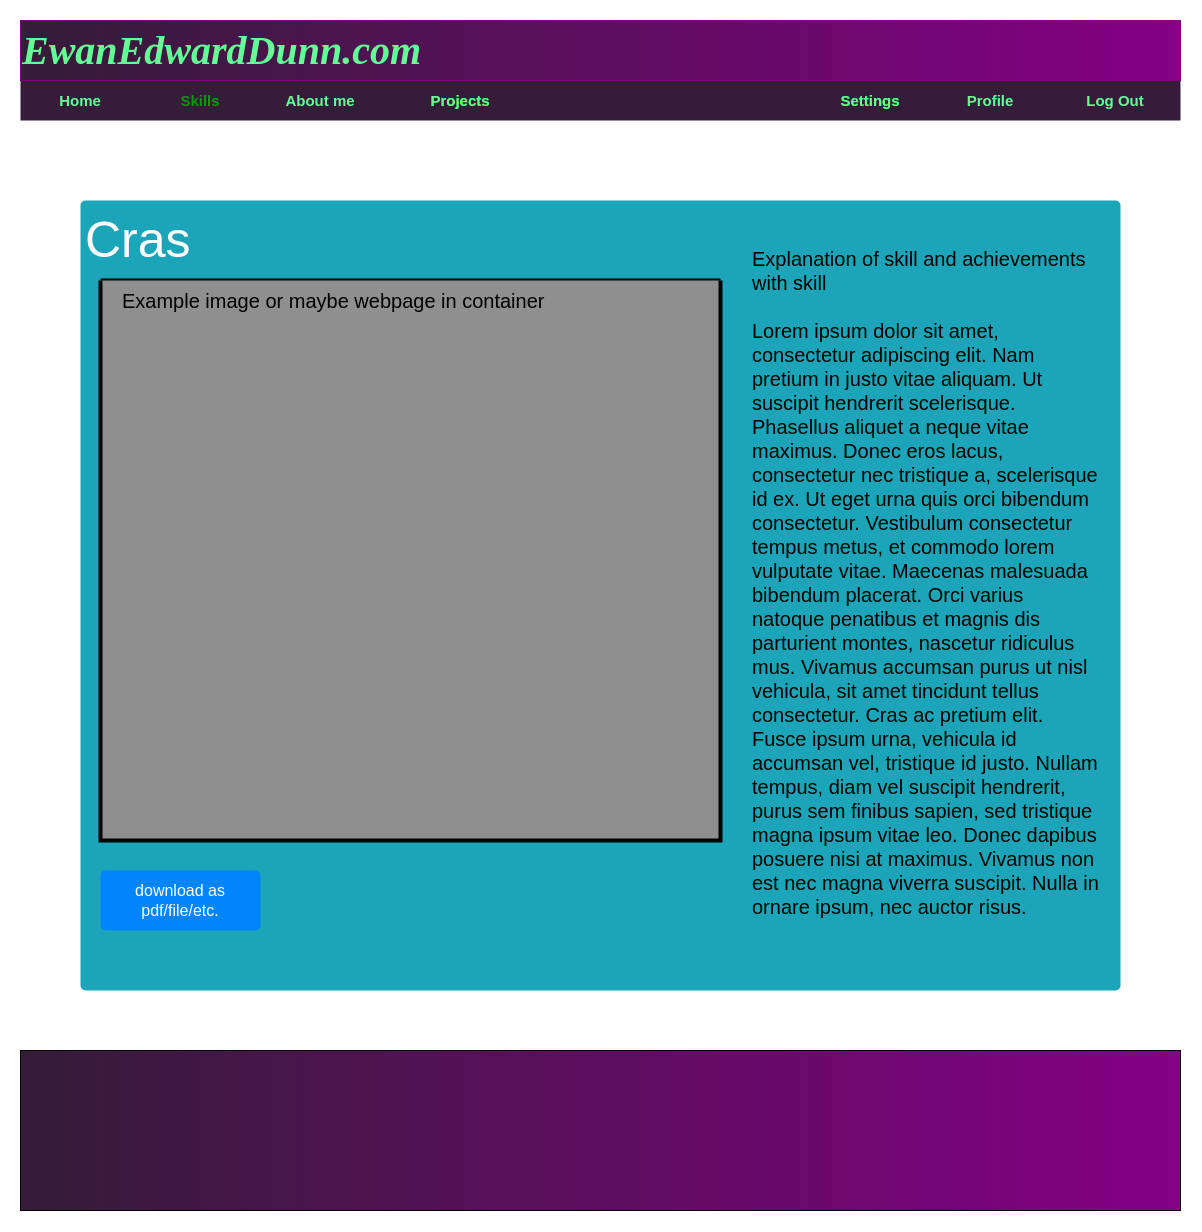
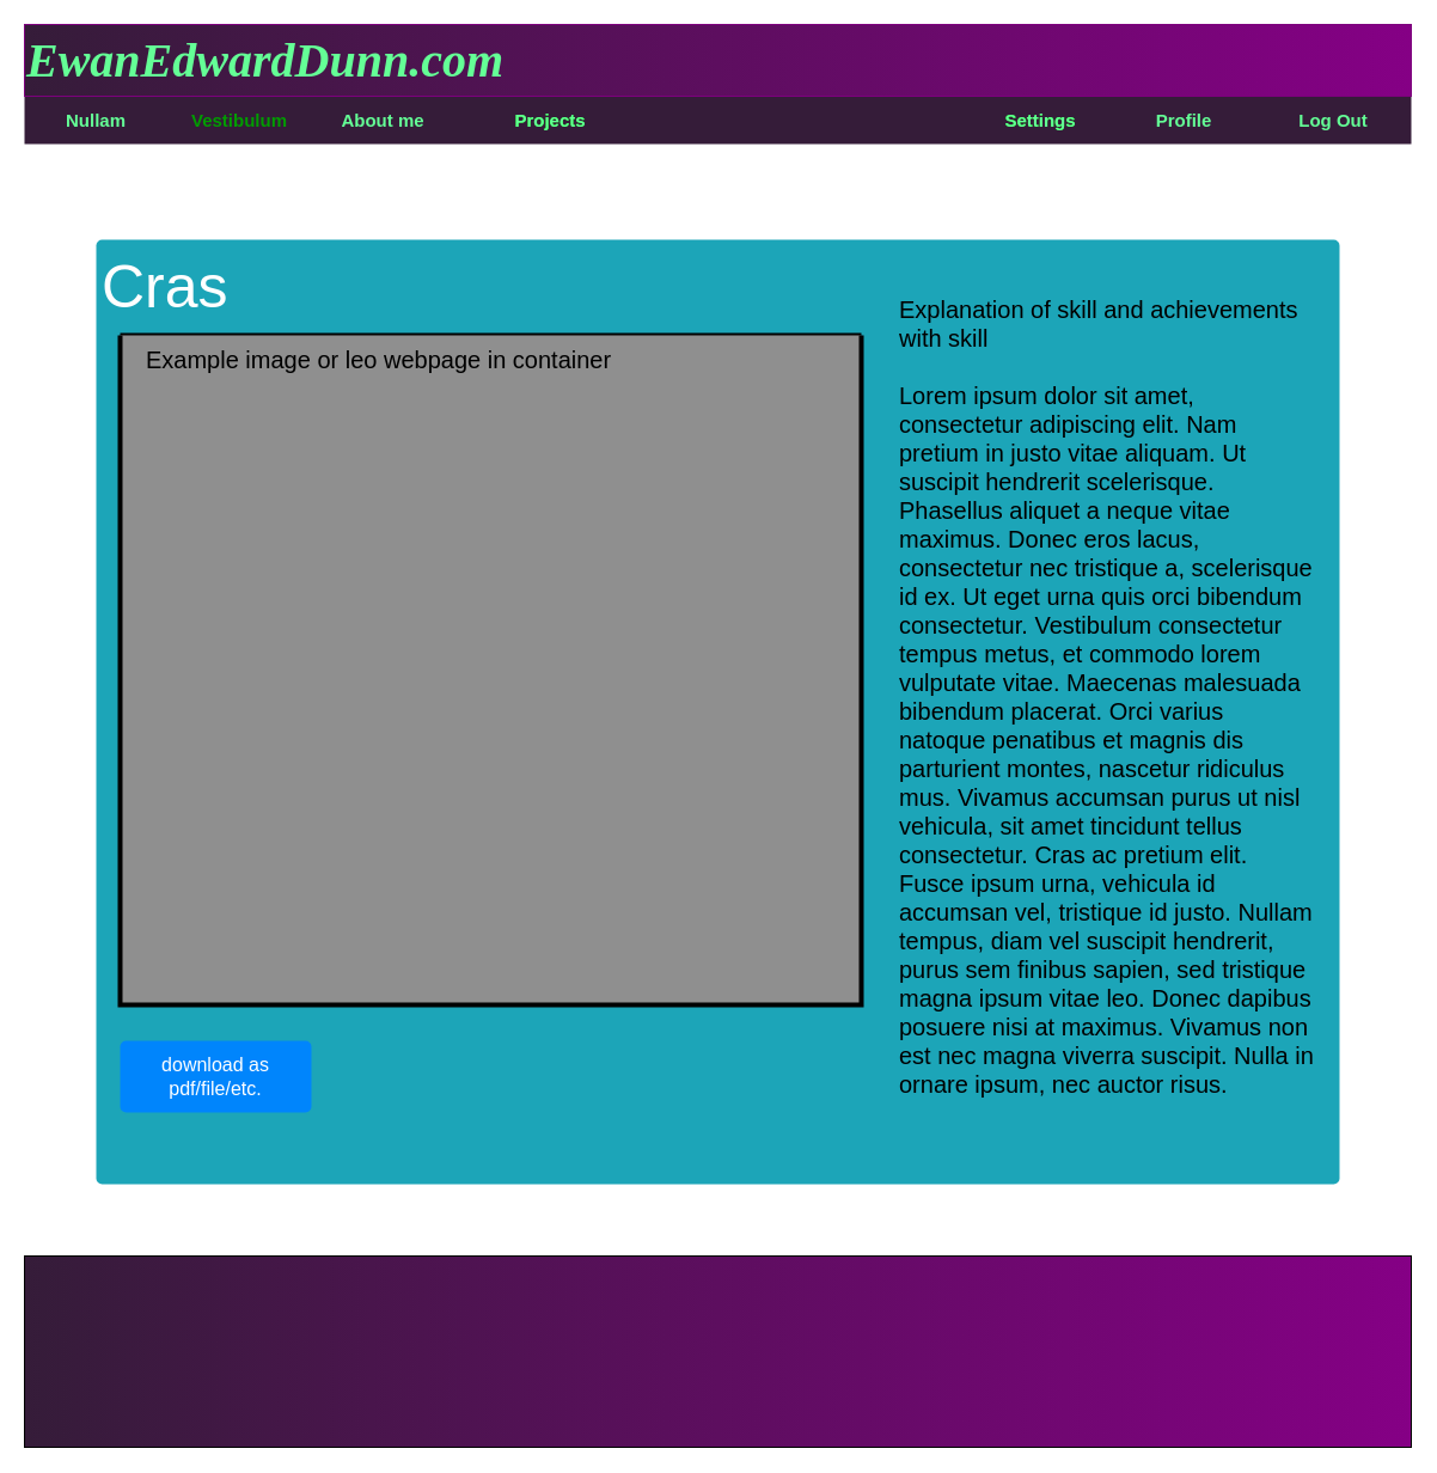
- <mxCell id="5" value="Home" style="html=1;shadow=0;dashed=0;fillColor=none;strokeColor=none;shape=mxgraph.bootstrap.rect;fontColor=#64FF96;fontSize=15;whiteSpace=wrap;fontStyle=1" parent="1" vertex="1"><mxGeometry x="20" y="80" width="120" height="40" as="geometry" /></mxCell>
+ <mxCell id="5" value="Nullam" style="html=1;shadow=0;dashed=0;fillColor=none;strokeColor=none;shape=mxgraph.bootstrap.rect;fontColor=#64FF96;fontSize=15;whiteSpace=wrap;fontStyle=1" parent="1" vertex="1"><mxGeometry x="20" y="80" width="120" height="40" as="geometry" /></mxCell>
- <mxCell id="6" value="Skills" style="html=1;shadow=0;dashed=0;fillColor=none;strokeColor=none;shape=mxgraph.bootstrap.rect;fontColor=#009C00;whiteSpace=wrap;fillOpacity=100;fontStyle=1;fontSize=15;" parent="1" vertex="1"><mxGeometry x="140" y="80" width="120" height="40" as="geometry" /></mxCell>
+ <mxCell id="6" value="Vestibulum" style="html=1;shadow=0;dashed=0;fillColor=none;strokeColor=none;shape=mxgraph.bootstrap.rect;fontColor=#009C00;whiteSpace=wrap;fillOpacity=100;fontStyle=1;fontSize=15;" parent="1" vertex="1"><mxGeometry x="140" y="80" width="120" height="40" as="geometry" /></mxCell>
- <mxCell id="17" value="Example image or maybe webpage in container&amp;nbsp;" style="text;html=1;strokeColor=none;fillColor=none;align=left;verticalAlign=middle;whiteSpace=wrap;rounded=0;sketch=0;fontSize=20;" parent="16" vertex="1"><mxGeometry x="20" y="10" width="470" height="20" as="geometry" /></mxCell>
+ <mxCell id="17" value="Example image or leo webpage in container&amp;nbsp;" style="text;html=1;strokeColor=none;fillColor=none;align=left;verticalAlign=middle;whiteSpace=wrap;rounded=0;sketch=0;fontSize=20;" parent="16" vertex="1"><mxGeometry x="20" y="10" width="470" height="20" as="geometry" /></mxCell>
